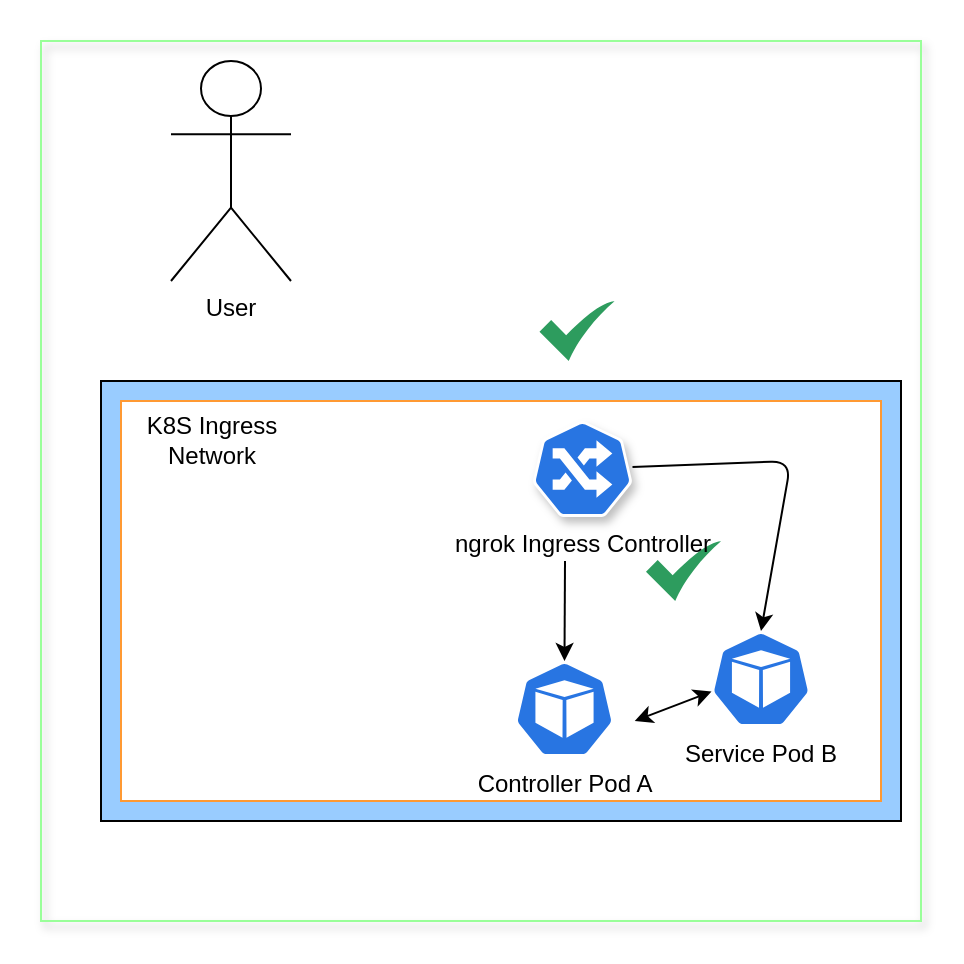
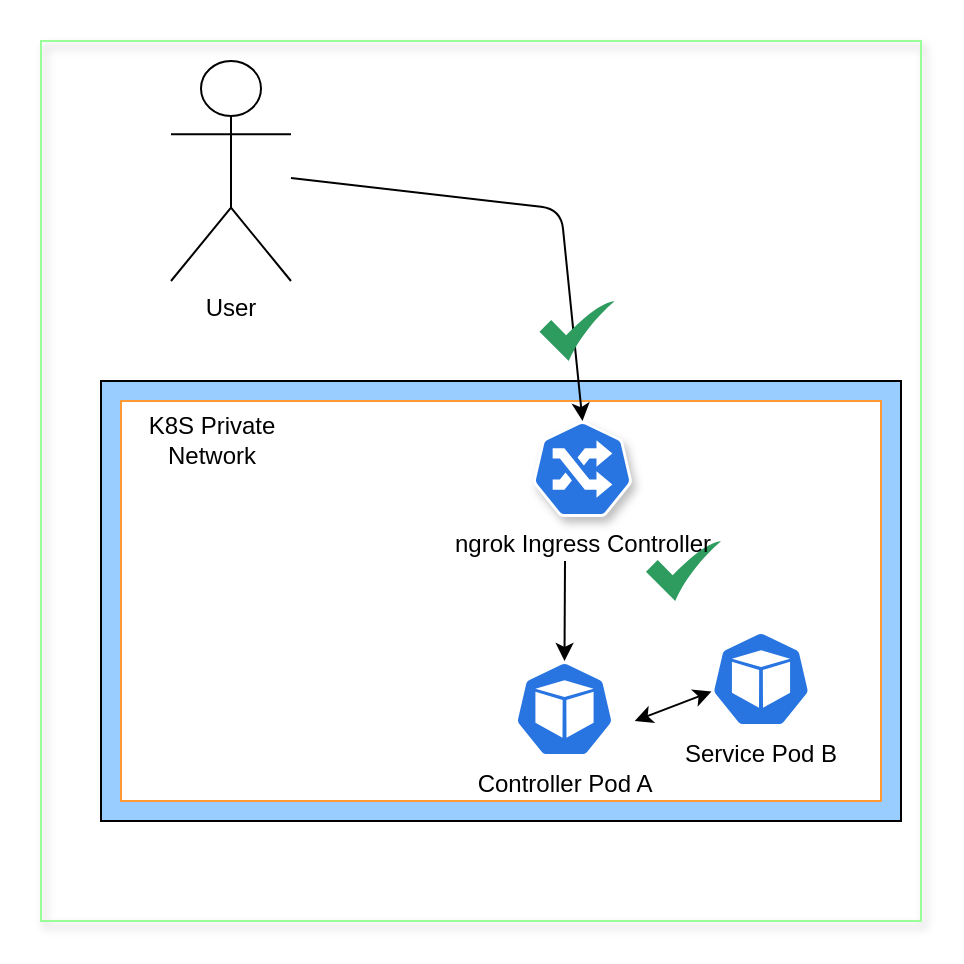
+ <mxCell id="5" style="edgeStyle=none;html=1;entryX=0.5;entryY=0;entryDx=0;entryDy=0;entryPerimeter=0;" parent="1" source="6" target="15" edge="1"><mxGeometry relative="1" as="geometry"><mxPoint x="128" y="99" as="sourcePoint" /><mxPoint x="384" y="264" as="targetPoint" /><Array as="points"><mxPoint x="280" y="104" /></Array></mxGeometry></mxCell>
- <mxCell id="9" value="K8S Ingress Network" style="text;html=1;strokeColor=none;fillColor=none;align=center;verticalAlign=middle;whiteSpace=wrap;rounded=0;" parent="1" vertex="1"><mxGeometry x="56" y="205" width="100" height="30" as="geometry" /></mxCell>
+ <mxCell id="9" value="K8S Private Network" style="text;html=1;strokeColor=none;fillColor=none;align=center;verticalAlign=middle;whiteSpace=wrap;rounded=0;" parent="1" vertex="1"><mxGeometry x="56" y="205" width="100" height="30" as="geometry" /></mxCell>
- <mxCell id="14" style="edgeStyle=none;html=1;entryX=0.5;entryY=0;entryDx=0;entryDy=0;entryPerimeter=0;startArrow=none;startFill=0;" parent="1" source="15" target="8" edge="1"><mxGeometry relative="1" as="geometry"><Array as="points"><mxPoint x="395" y="230" /></Array></mxGeometry></mxCell>
